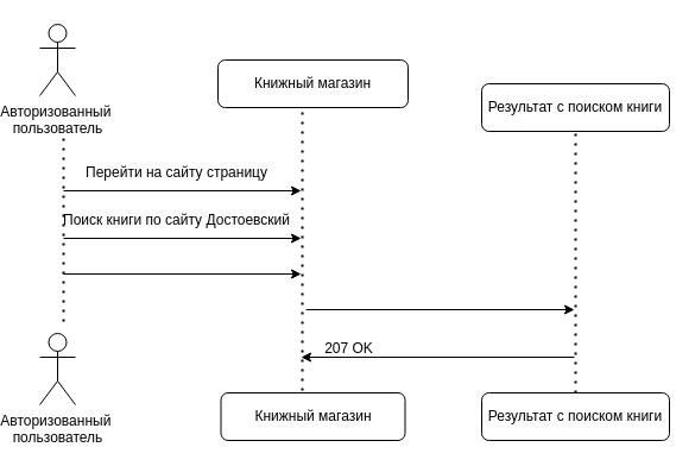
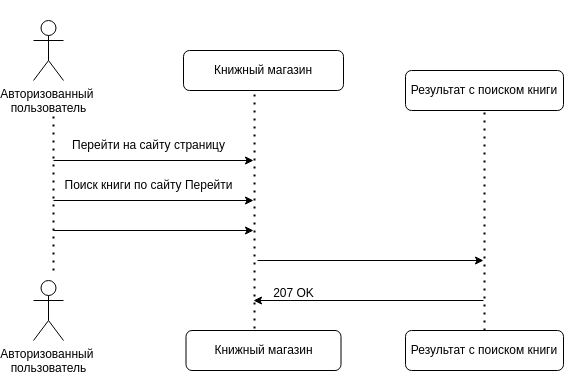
- <mxCell id="8" value="Поиск книги по сайту Достоевский" style="text;html=1;align=center;verticalAlign=middle;resizable=0;points=[];autosize=1;strokeColor=none;fillColor=none;" vertex="1" parent="1"><mxGeometry x="30" y="170" width="210" height="30" as="geometry" /></mxCell>
+ <mxCell id="8" value="Поиск книги по сайту Перейти" style="text;html=1;align=center;verticalAlign=middle;resizable=0;points=[];autosize=1;strokeColor=none;fillColor=none;" vertex="1" parent="1"><mxGeometry x="30" y="170" width="210" height="30" as="geometry" /></mxCell>
